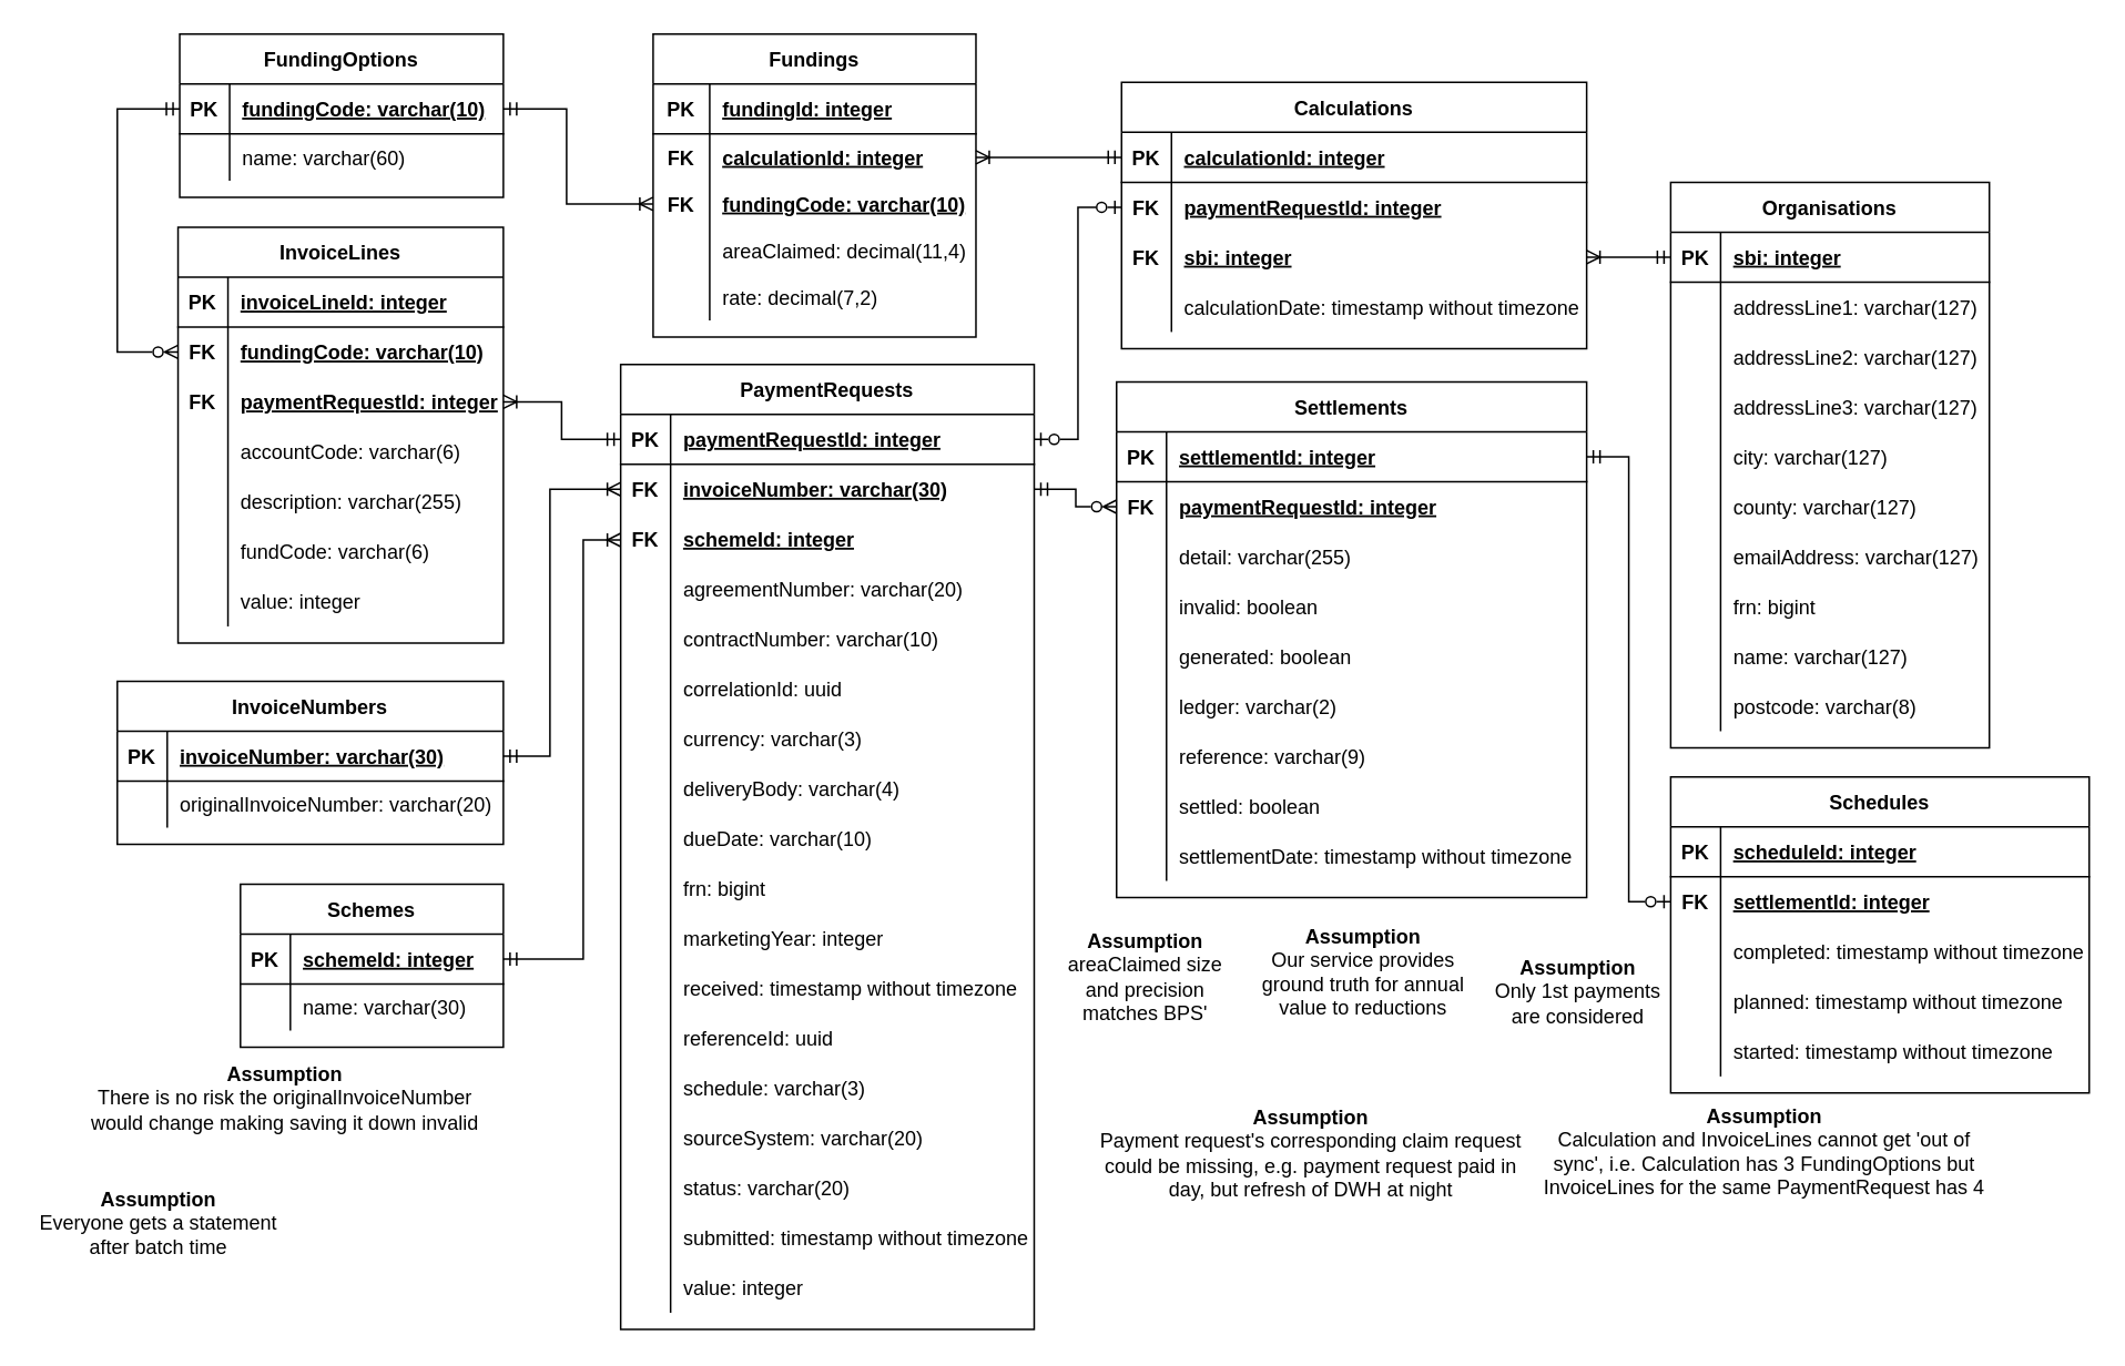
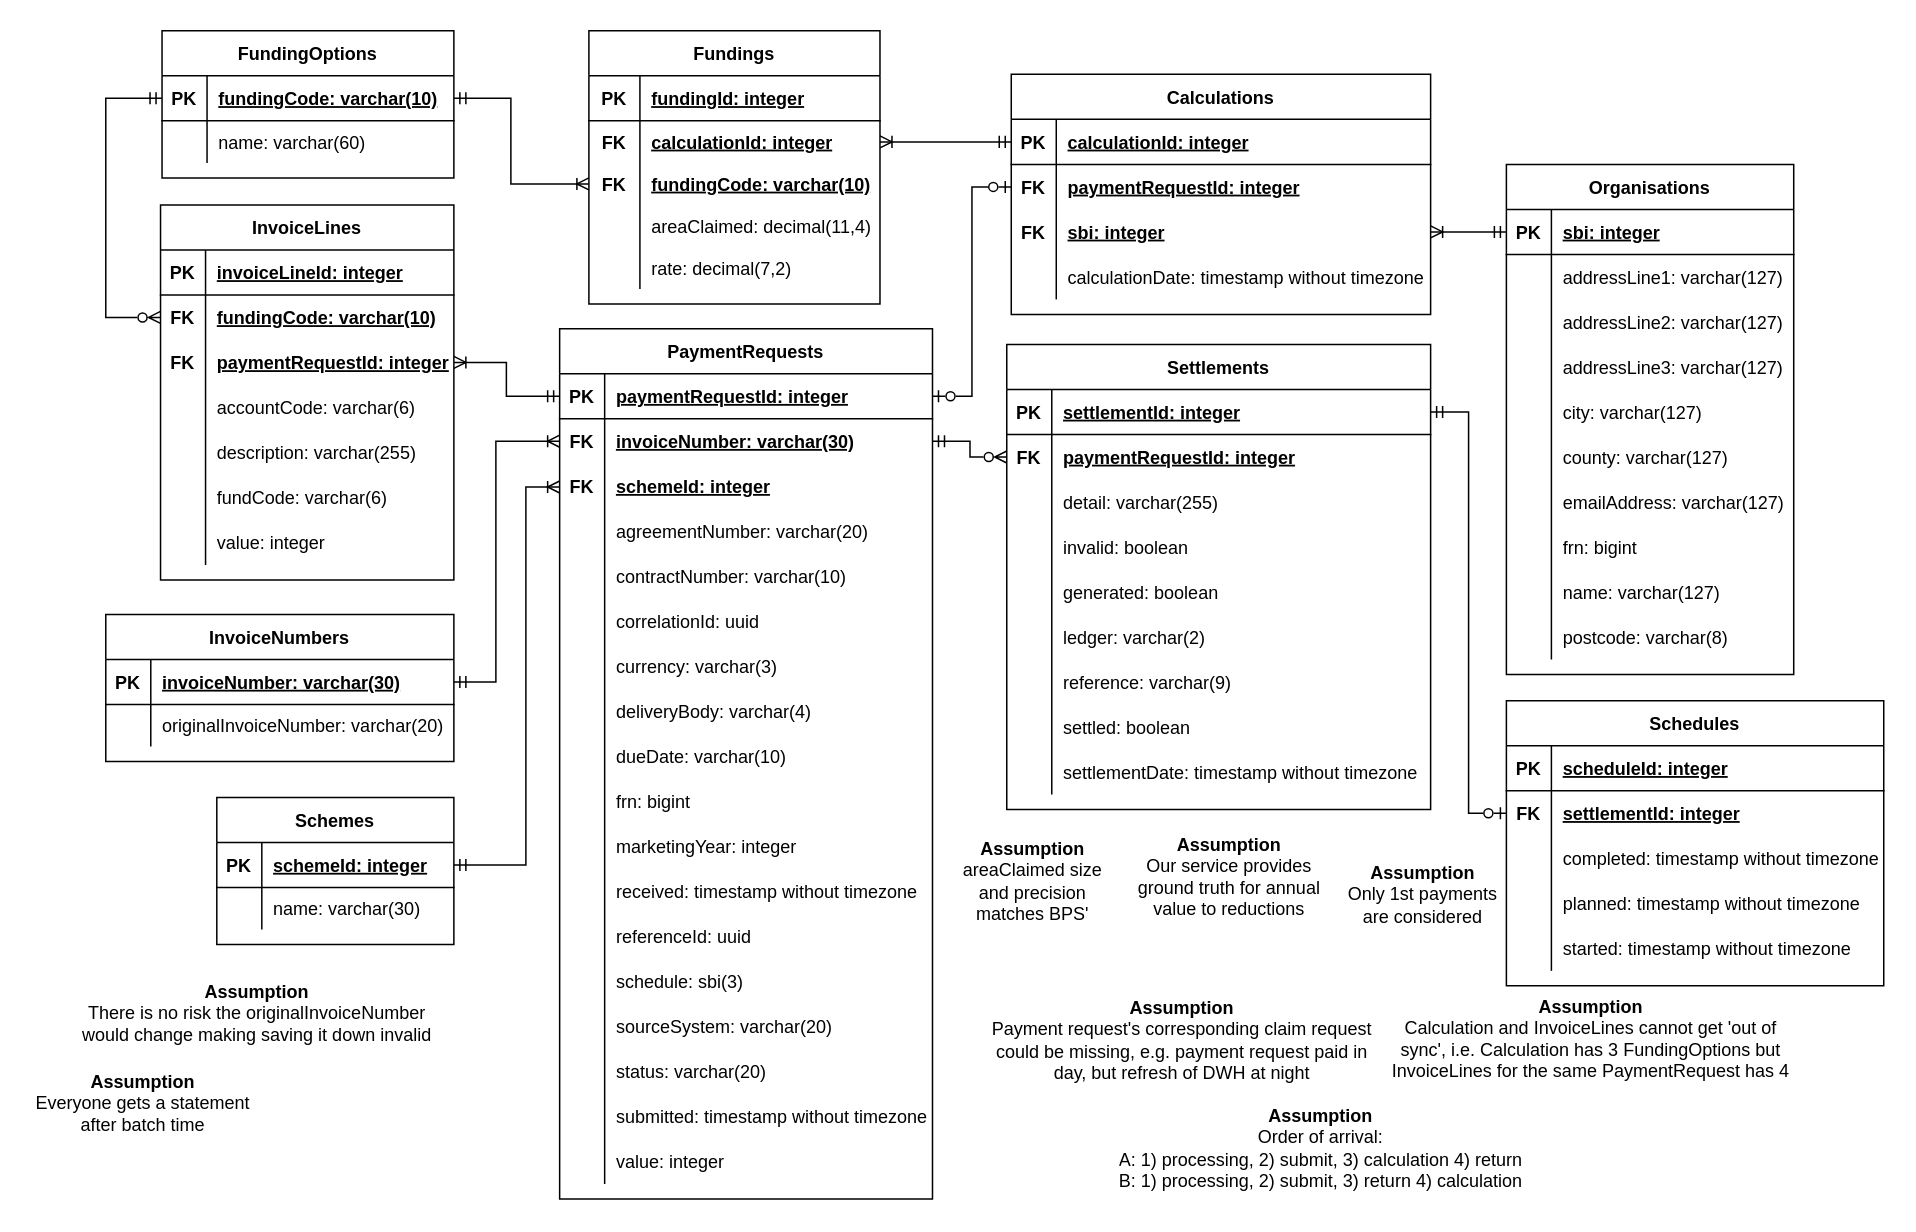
- <mxCell id="44" value="schedule: varchar(3)" style="shape=partialRectangle;connectable=0;fillColor=none;top=0;left=0;bottom=0;right=0;align=left;spacingLeft=6;overflow=hidden;fontStyle=0" parent="42" vertex="1"><mxGeometry x="30" width="218.5" height="30" as="geometry"><mxRectangle width="218.5" height="30" as="alternateBounds" /></mxGeometry></mxCell>
+ <mxCell id="44" value="schedule: sbi(3)" style="shape=partialRectangle;connectable=0;fillColor=none;top=0;left=0;bottom=0;right=0;align=left;spacingLeft=6;overflow=hidden;fontStyle=0" parent="42" vertex="1"><mxGeometry x="30" width="218.5" height="30" as="geometry"><mxRectangle width="218.5" height="30" as="alternateBounds" /></mxGeometry></mxCell>
- <mxCell id="179" value="&lt;b&gt;Assumption&lt;br&gt;&lt;/b&gt;There is no risk the originalInvoiceNumber would change making saving it down invalid" style="text;html=1;strokeColor=none;fillColor=none;align=center;verticalAlign=middle;whiteSpace=wrap;overflow=hidden;" parent="1" vertex="1"><mxGeometry x="51" y="634.5" width="240" height="50" as="geometry" /></mxCell>
+ <mxCell id="179" value="&lt;b&gt;Assumption&lt;br&gt;&lt;/b&gt;There is no risk the originalInvoiceNumber would change making saving it down invalid" style="text;html=1;strokeColor=none;fillColor=none;align=center;verticalAlign=middle;whiteSpace=wrap;overflow=hidden;" parent="1" vertex="1"><mxGeometry x="51" y="649.5" width="240" height="50" as="geometry" /></mxCell>
+ <mxCell id="222" value="&lt;b&gt;Assumption&lt;/b&gt;&lt;br&gt;Order of arrival: &lt;br&gt;A: 1) processing, 2) submit, 3) calculation 4) return&lt;br&gt;B: 1) processing, 2) submit, 3) return 4) calculation" style="text;html=1;strokeColor=none;fillColor=none;align=center;verticalAlign=middle;whiteSpace=wrap;overflow=hidden;" parent="1" vertex="1"><mxGeometry x="720" y="731" width="320" height="67.5" as="geometry" /></mxCell>
